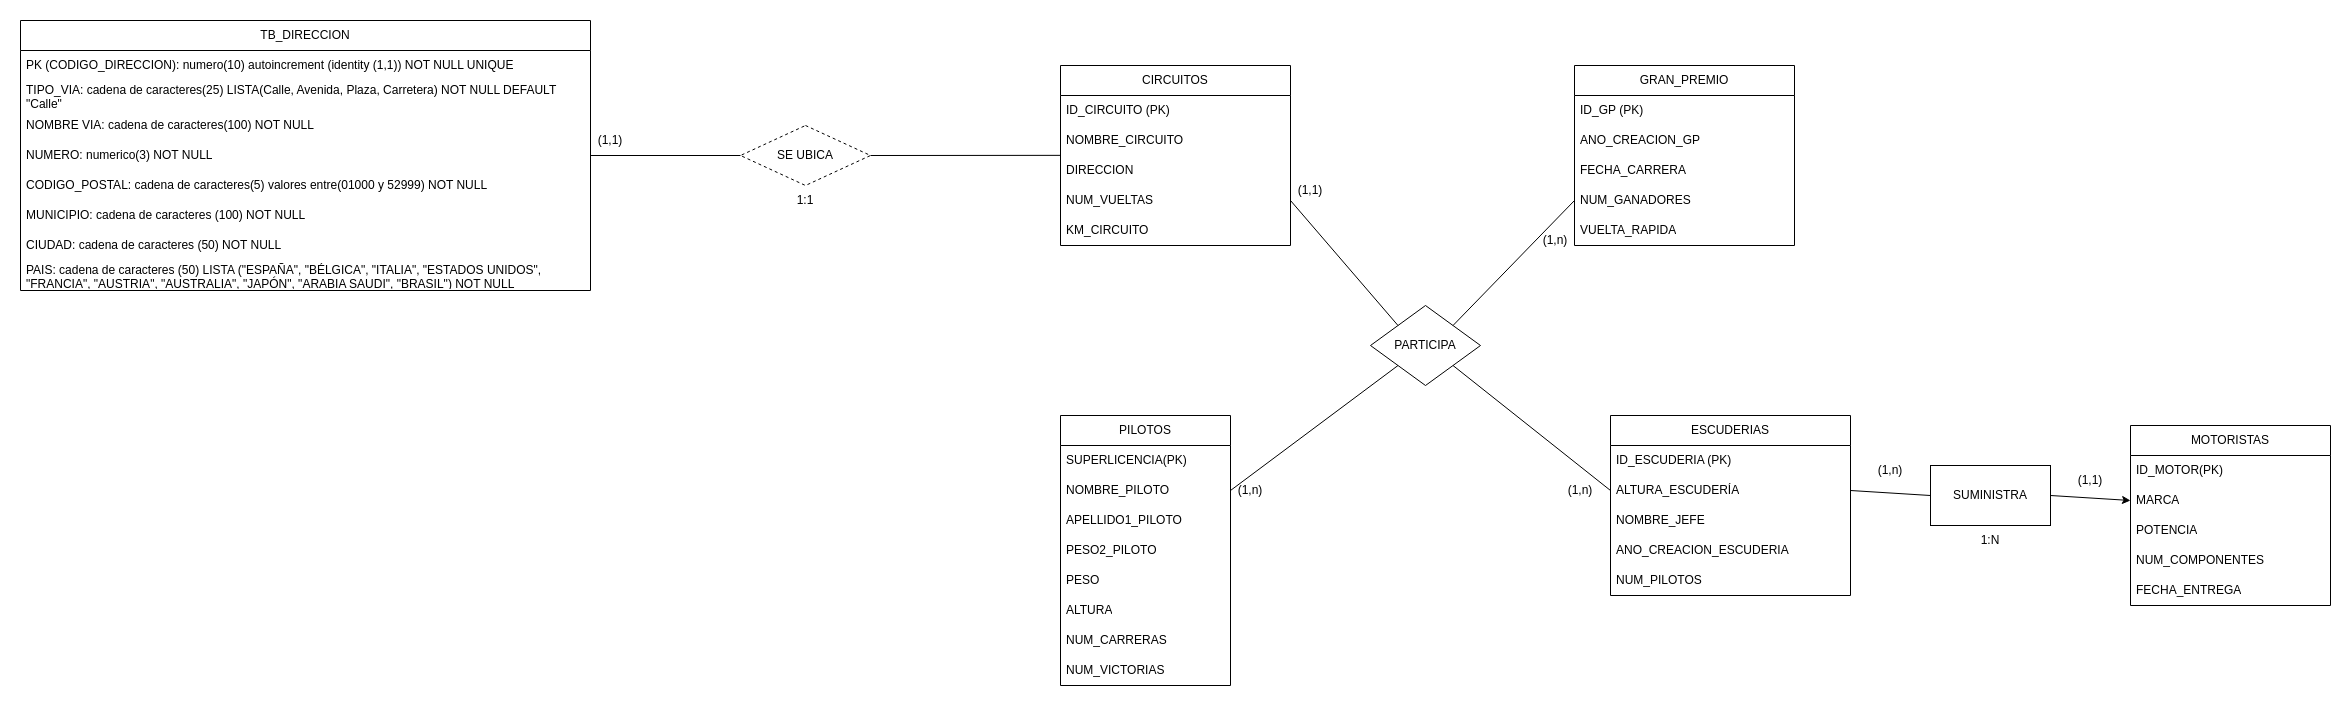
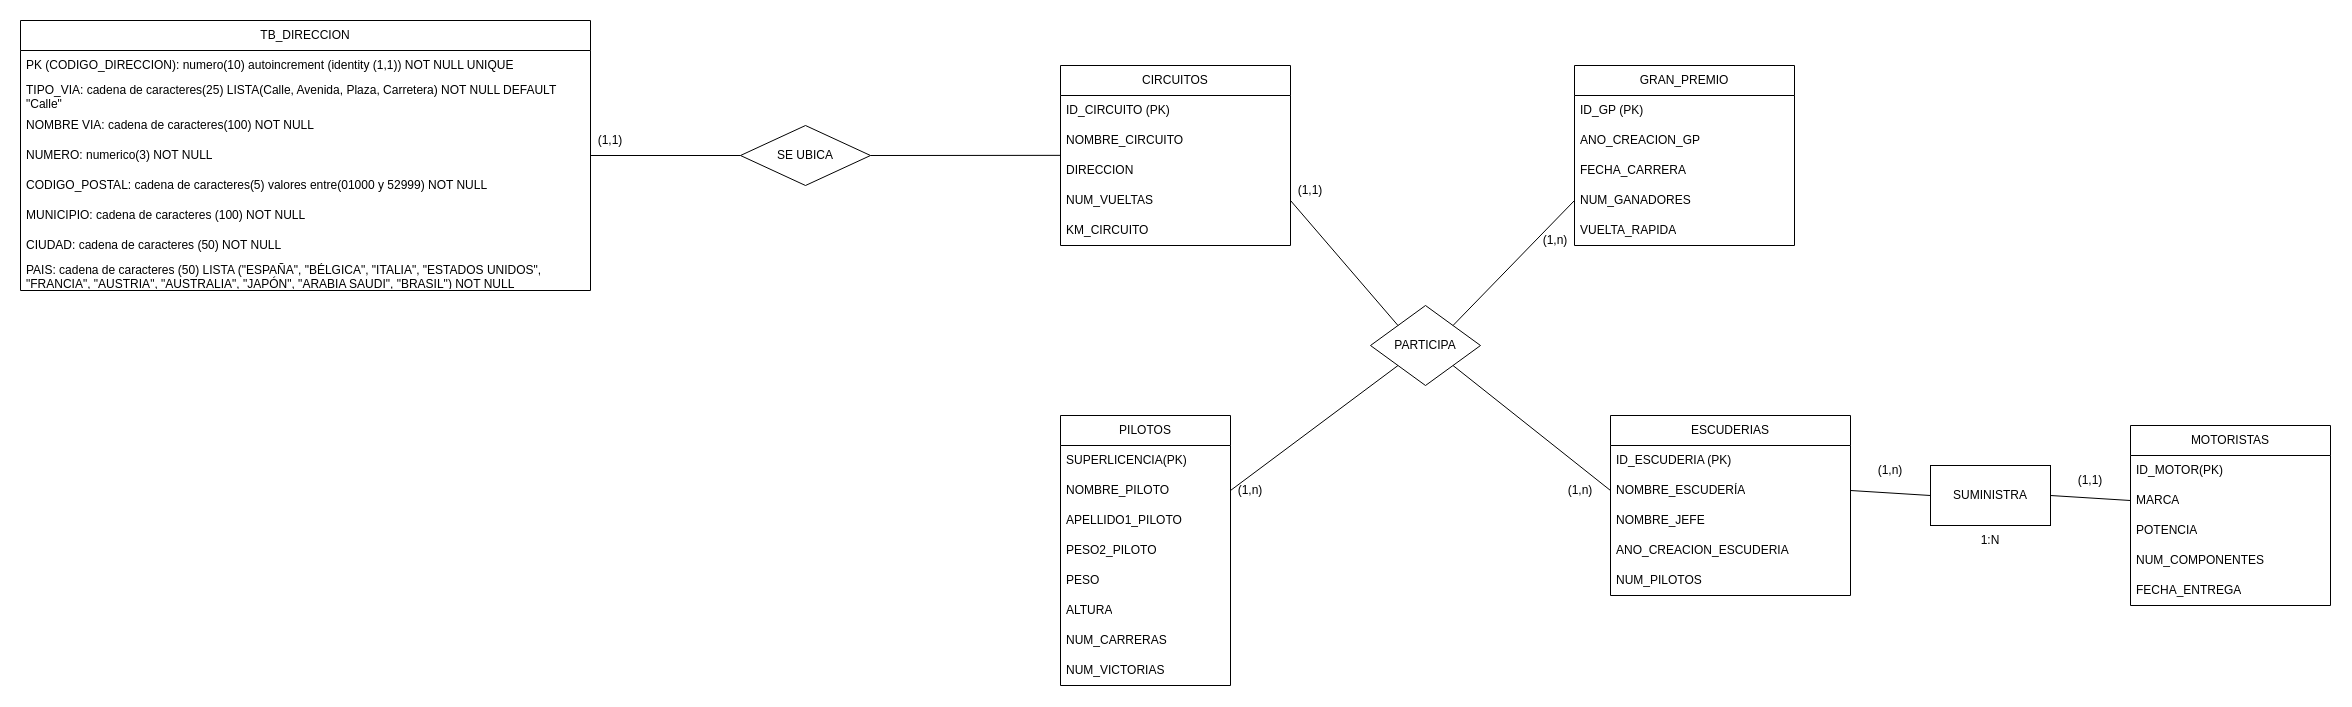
- <mxCell id="59" value="SE UBICA" style="rhombus;whiteSpace=wrap;html=1;dashed=1;" parent="1" vertex="1"><mxGeometry x="740" y="125" width="130" height="60" as="geometry" /></mxCell>
+ <mxCell id="59" value="SE UBICA" style="rhombus;whiteSpace=wrap;html=1;" parent="1" vertex="1"><mxGeometry x="740" y="125" width="130" height="60" as="geometry" /></mxCell>
- <mxCell id="63" value="1:1" style="text;html=1;strokeColor=none;fillColor=none;align=center;verticalAlign=middle;whiteSpace=wrap;rounded=0;" parent="1" vertex="1"><mxGeometry x="775" y="185" width="60" height="30" as="geometry" /></mxCell>
- <mxCell id="13" value="ALTURA_ESCUDERÍA" style="text;strokeColor=none;fillColor=none;align=left;verticalAlign=middle;spacingLeft=4;spacingRight=4;overflow=hidden;points=[[0,0.5],[1,0.5]];portConstraint=eastwest;rotatable=0;whiteSpace=wrap;html=1;" parent="11" vertex="1"><mxGeometry y="60" width="240" height="30" as="geometry" /></mxCell>
+ <mxCell id="13" value="NOMBRE_ESCUDERÍA" style="text;strokeColor=none;fillColor=none;align=left;verticalAlign=middle;spacingLeft=4;spacingRight=4;overflow=hidden;points=[[0,0.5],[1,0.5]];portConstraint=eastwest;rotatable=0;whiteSpace=wrap;html=1;" parent="11" vertex="1"><mxGeometry y="60" width="240" height="30" as="geometry" /></mxCell>
- <mxCell id="45" value="" style="endArrow=classic;html=1;rounded=0;entryX=0;entryY=0.5;entryDx=0;entryDy=0;exitX=1;exitY=0.5;exitDx=0;exitDy=0;" parent="1" source="44" target="25" edge="1"><mxGeometry width="50" height="50" relative="1" as="geometry"><mxPoint x="1780" y="485" as="sourcePoint" /><mxPoint x="1830" y="435" as="targetPoint" /></mxGeometry></mxCell>
+ <mxCell id="45" value="" style="endArrow=none;html=1;rounded=0;entryX=0;entryY=0.5;entryDx=0;entryDy=0;exitX=1;exitY=0.5;exitDx=0;exitDy=0;" parent="1" source="44" target="25" edge="1"><mxGeometry width="50" height="50" relative="1" as="geometry"><mxPoint x="1780" y="485" as="sourcePoint" /><mxPoint x="1830" y="435" as="targetPoint" /></mxGeometry></mxCell>
